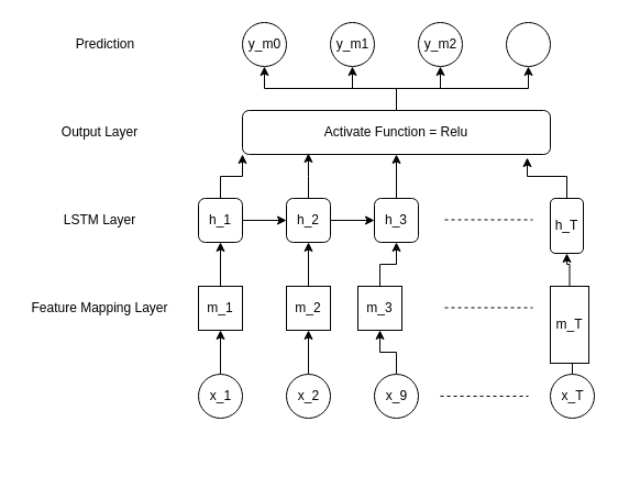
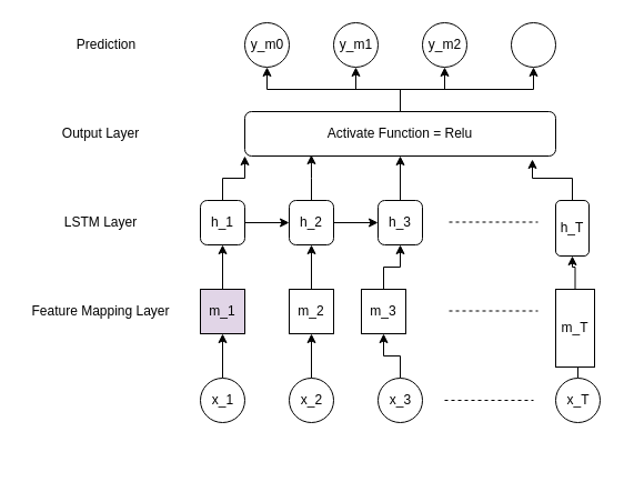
- <mxCell id="17" value="m_1" style="rounded=0;whiteSpace=wrap;html=1;" vertex="1" parent="1"><mxGeometry x="180" y="260" width="40" height="40" as="geometry" /></mxCell>
+ <mxCell id="17" value="m_1" style="rounded=0;whiteSpace=wrap;html=1;fillColor=#e1d5e7;" vertex="1" parent="1"><mxGeometry x="180" y="260" width="40" height="40" as="geometry" /></mxCell>
- <mxCell id="14" value="x_9" style="text;html=1;align=center;verticalAlign=middle;resizable=0;points=[];autosize=1;" vertex="1" parent="1"><mxGeometry x="345" y="350" width="30" height="20" as="geometry" /></mxCell>
+ <mxCell id="14" value="x_3" style="text;html=1;align=center;verticalAlign=middle;resizable=0;points=[];autosize=1;" vertex="1" parent="1"><mxGeometry x="345" y="350" width="30" height="20" as="geometry" /></mxCell>
